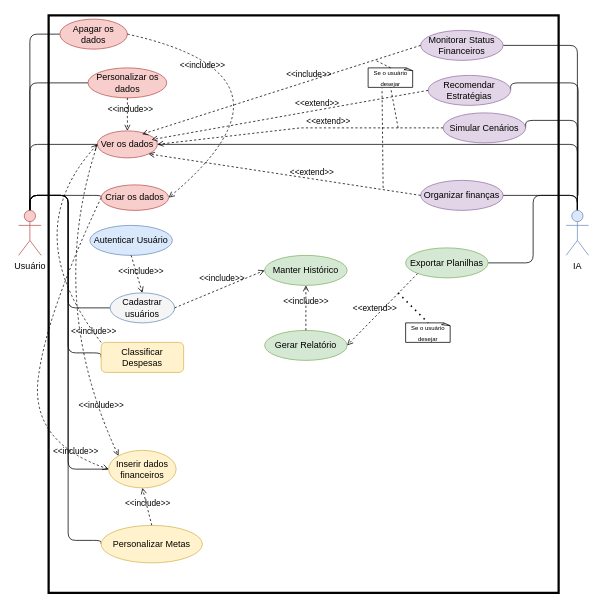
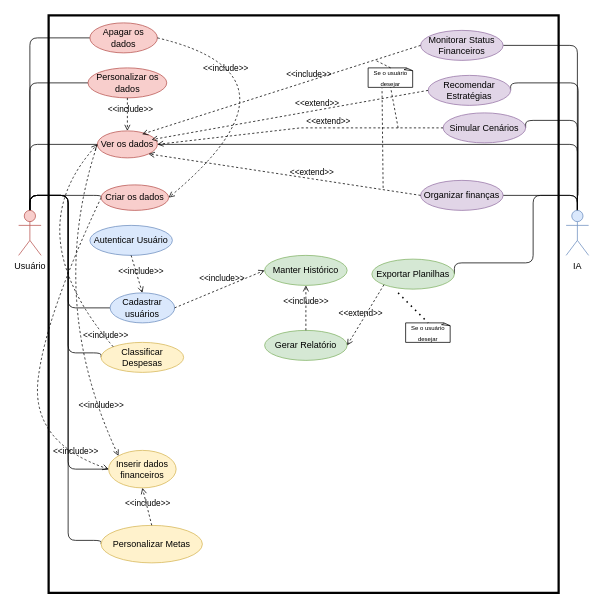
- <mxCell id="36" value="Apagar os dados" style="ellipse;whiteSpace=wrap;html=1;fillColor=#f8cecc;strokeColor=#b85450;" vertex="1" parent="1"><mxGeometry x="79" y="25" width="90" height="40" as="geometry" /></mxCell>
+ <mxCell id="36" value="Apagar os dados" style="ellipse;whiteSpace=wrap;html=1;fillColor=#f8cecc;strokeColor=#b85450;" vertex="1" parent="1"><mxGeometry x="119" y="30" width="90" height="40" as="geometry" /></mxCell>
- <mxCell id="22" value="Exportar Planilhas" style="ellipse;whiteSpace=wrap;html=1;fillColor=#d5e8d4;strokeColor=#82b366;" vertex="1" parent="1"><mxGeometry x="540" y="330" width="110" height="40" as="geometry" /></mxCell>
+ <mxCell id="22" value="Exportar Planilhas" style="ellipse;whiteSpace=wrap;html=1;fillColor=#d5e8d4;strokeColor=#82b366;" vertex="1" parent="1"><mxGeometry x="495" y="345" width="110" height="40" as="geometry" /></mxCell>
- <mxCell id="30" value="Cadastrar usuários" style="ellipse;whiteSpace=wrap;html=1;fillColor=#f5f5f5;strokeColor=#6c8ebf;" vertex="1" parent="1"><mxGeometry x="146" y="390" width="86" height="40" as="geometry" /></mxCell>
+ <mxCell id="30" value="Cadastrar usuários" style="ellipse;whiteSpace=wrap;html=1;fillColor=#dae8fc;strokeColor=#6c8ebf;" vertex="1" parent="1"><mxGeometry x="146" y="390" width="86" height="40" as="geometry" /></mxCell>
- <mxCell id="27" value="Classificar Despesas" style="whiteSpace=wrap;html=1;fillColor=#fff2cc;strokeColor=#d6b656;rounded=1;" vertex="1" parent="1"><mxGeometry x="134" y="456" width="110" height="40" as="geometry" /></mxCell>
+ <mxCell id="27" value="Classificar Despesas" style="ellipse;whiteSpace=wrap;html=1;fillColor=#fff2cc;strokeColor=#d6b656;" vertex="1" parent="1"><mxGeometry x="134" y="456" width="110" height="40" as="geometry" /></mxCell>
